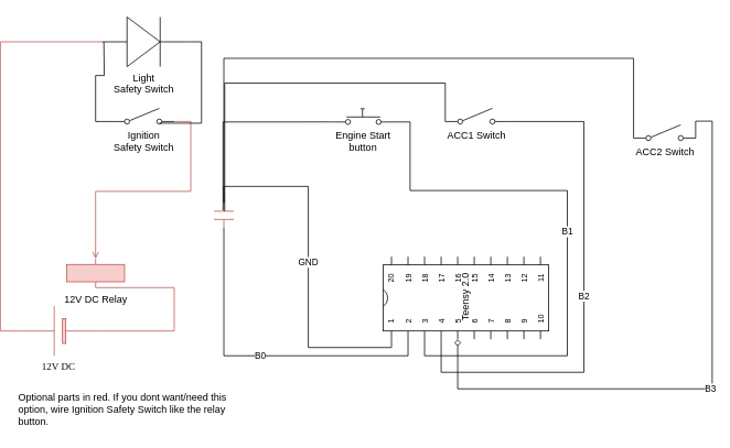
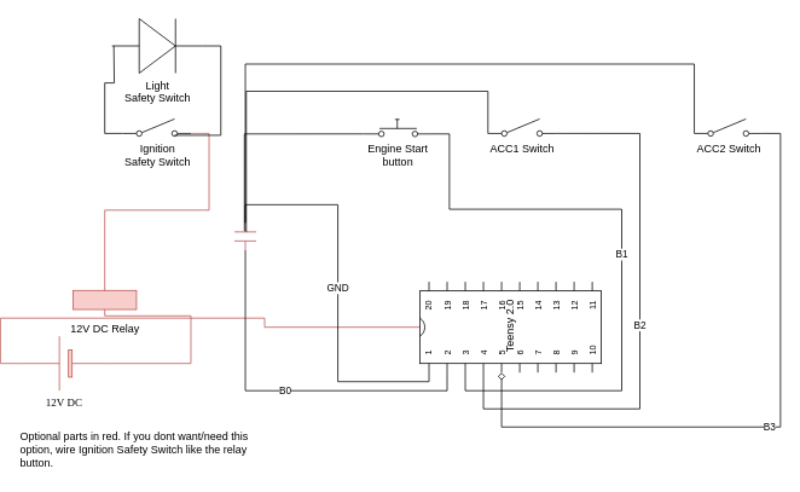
- <mxCell id="3" style="edgeStyle=orthogonalEdgeStyle;rounded=0;orthogonalLoop=1;jettySize=auto;html=1;exitX=1;exitY=0.5;exitDx=0;exitDy=0;exitPerimeter=0;entryX=0;entryY=0.5;entryDx=0;entryDy=0;entryPerimeter=0;endArrow=none;endFill=0;fillColor=#f8cecc;strokeColor=#b85450;" edge="1" parent="1" source="4" target="12"><mxGeometry relative="1" as="geometry" /></mxCell>
+ <mxCell id="3" style="edgeStyle=orthogonalEdgeStyle;rounded=0;orthogonalLoop=1;jettySize=auto;html=1;exitX=1;exitY=0.5;exitDx=0;exitDy=0;exitPerimeter=0;endArrow=none;endFill=0;fillColor=#f8cecc;strokeColor=#b85450;" edge="1" parent="1" source="4" target="13"><mxGeometry relative="1" as="geometry" /></mxCell>
- <mxCell id="10" value="ACC2 Switch&lt;br&gt;" style="verticalLabelPosition=bottom;shadow=0;dashed=0;align=center;fillColor=#ffffff;html=1;verticalAlign=top;strokeWidth=1;shape=mxgraph.electrical.electro-mechanical.simple_switch;" vertex="1" parent="1"><mxGeometry x="765" y="150.5" width="75" height="19" as="geometry" /></mxCell>
+ <mxCell id="10" value="ACC2 Switch&lt;br&gt;" style="verticalLabelPosition=bottom;shadow=0;dashed=0;align=center;fillColor=#ffffff;html=1;verticalAlign=top;strokeWidth=1;shape=mxgraph.electrical.electro-mechanical.simple_switch;" vertex="1" parent="1"><mxGeometry x="765" y="130.5" width="75" height="19" as="geometry" /></mxCell>
- <mxCell id="6" style="edgeStyle=orthogonalEdgeStyle;rounded=0;orthogonalLoop=1;jettySize=auto;html=1;exitX=1;exitY=0.84;exitDx=0;exitDy=0;exitPerimeter=0;entryX=0.5;entryY=0;entryDx=0;entryDy=0;entryPerimeter=0;endArrow=open;endFill=0;fillColor=#f8cecc;strokeColor=#b85450;" edge="1" parent="1" source="7" target="14"><mxGeometry relative="1" as="geometry" /></mxCell>
+ <mxCell id="6" style="edgeStyle=orthogonalEdgeStyle;rounded=0;orthogonalLoop=1;jettySize=auto;html=1;exitX=1;exitY=0.84;exitDx=0;exitDy=0;exitPerimeter=0;entryX=0.5;entryY=0;entryDx=0;entryDy=0;entryPerimeter=0;endArrow=none;endFill=0;fillColor=#f8cecc;strokeColor=#b85450;" edge="1" parent="1" source="7" target="14"><mxGeometry relative="1" as="geometry" /></mxCell>
